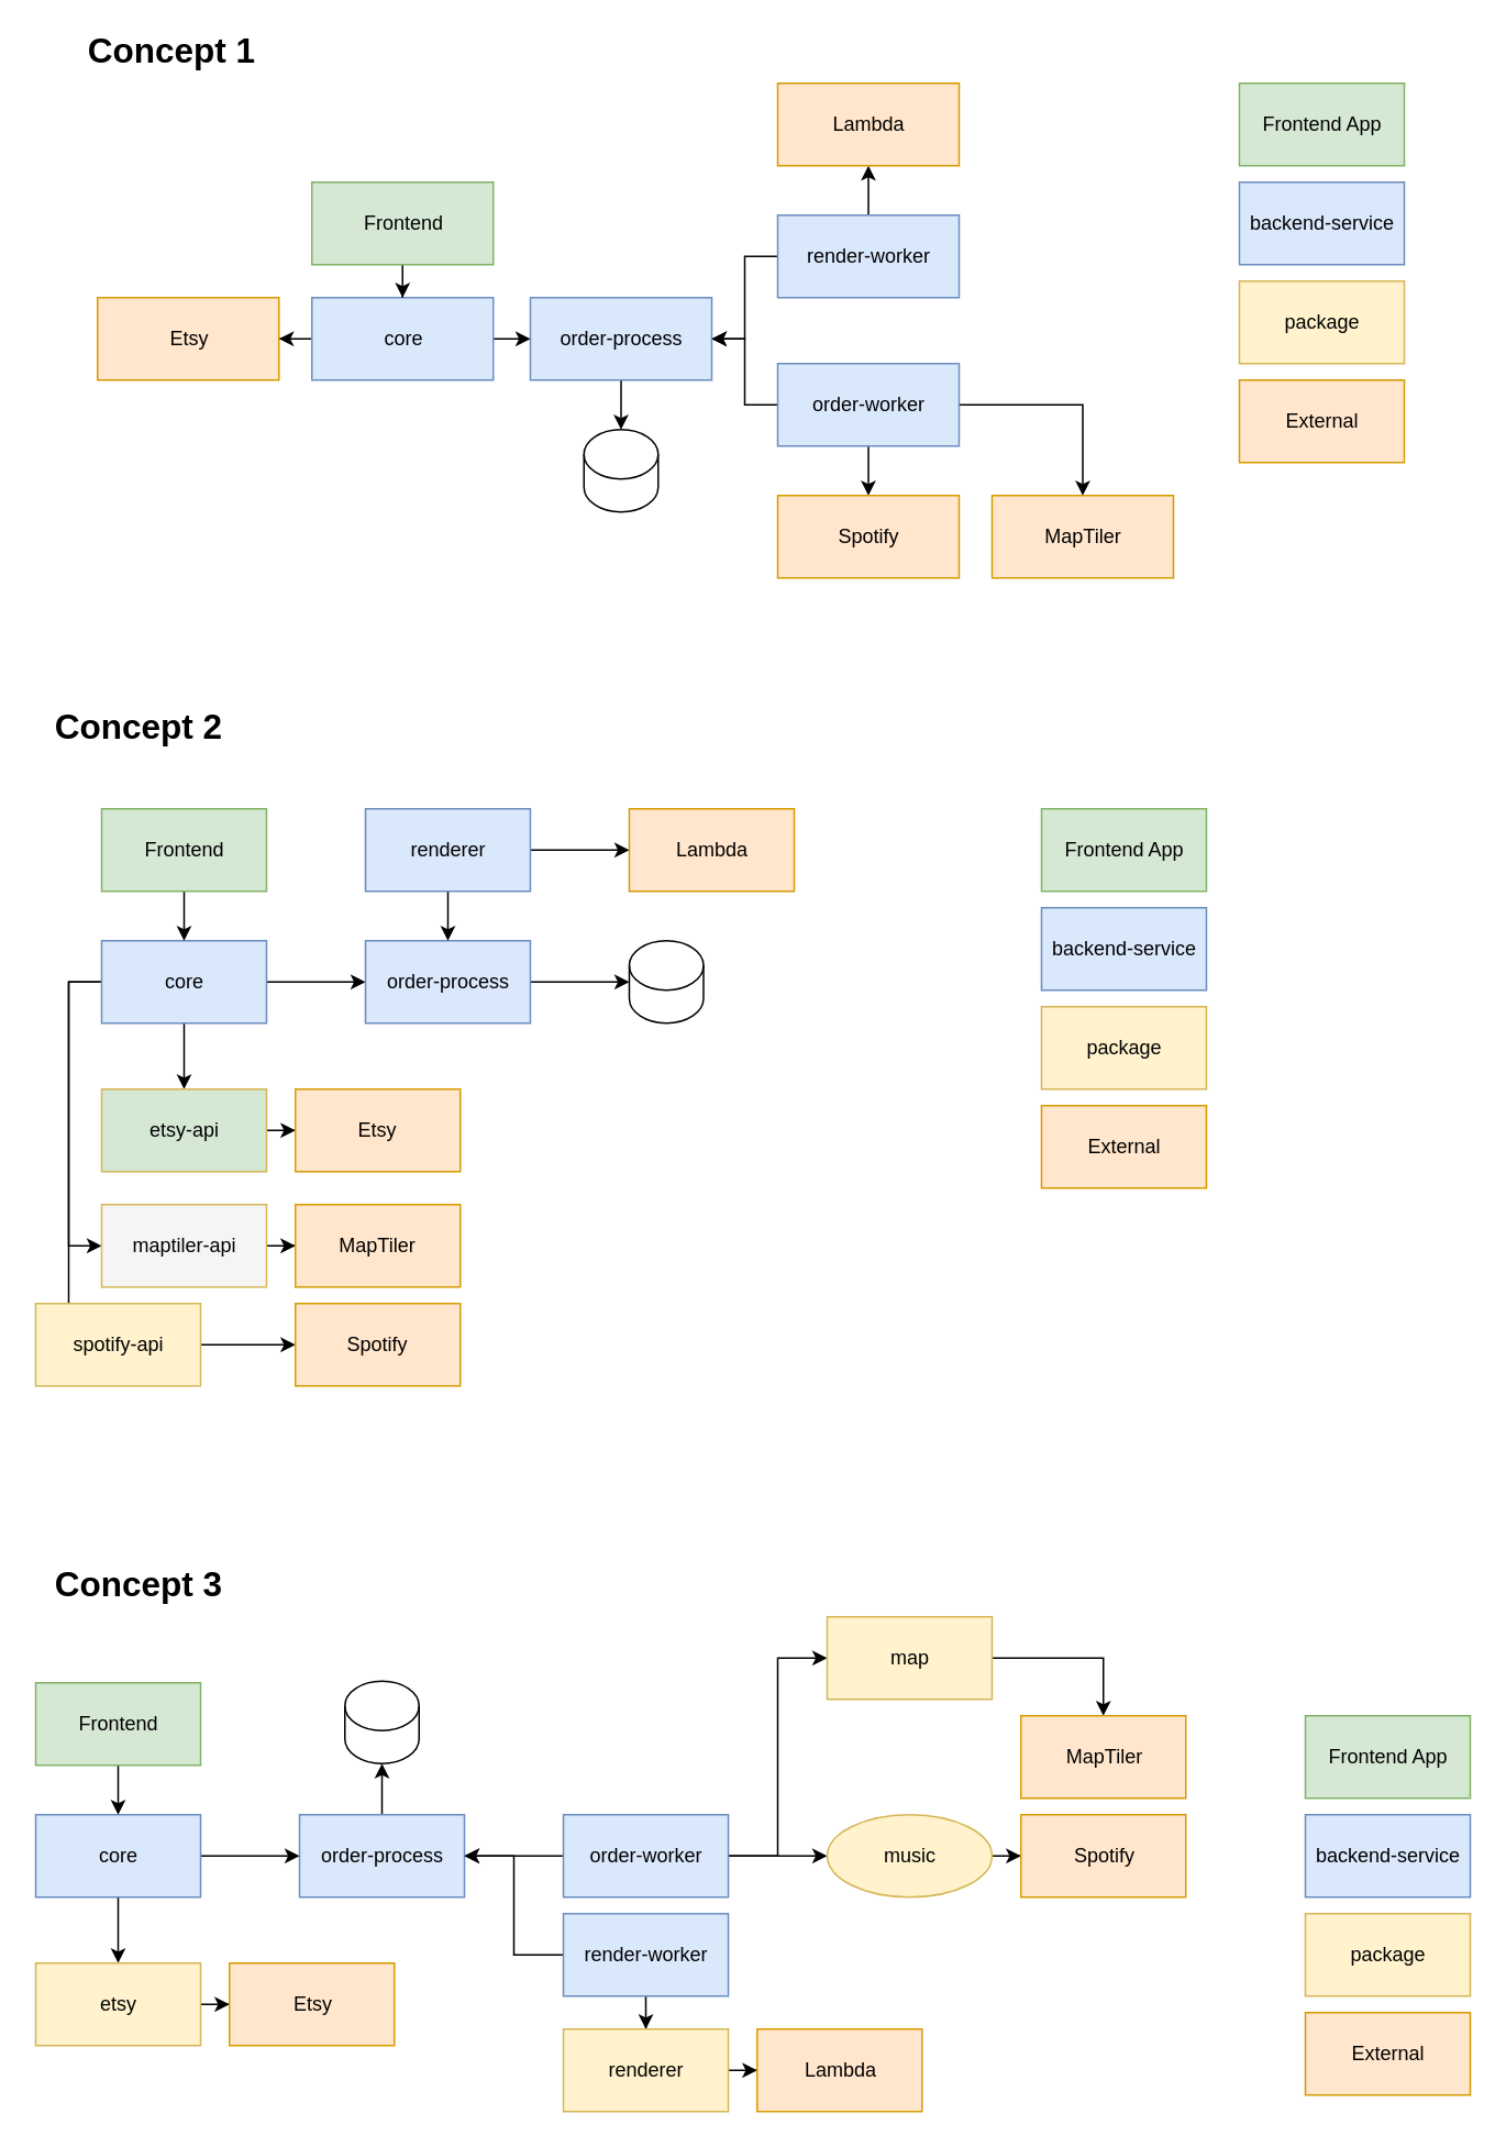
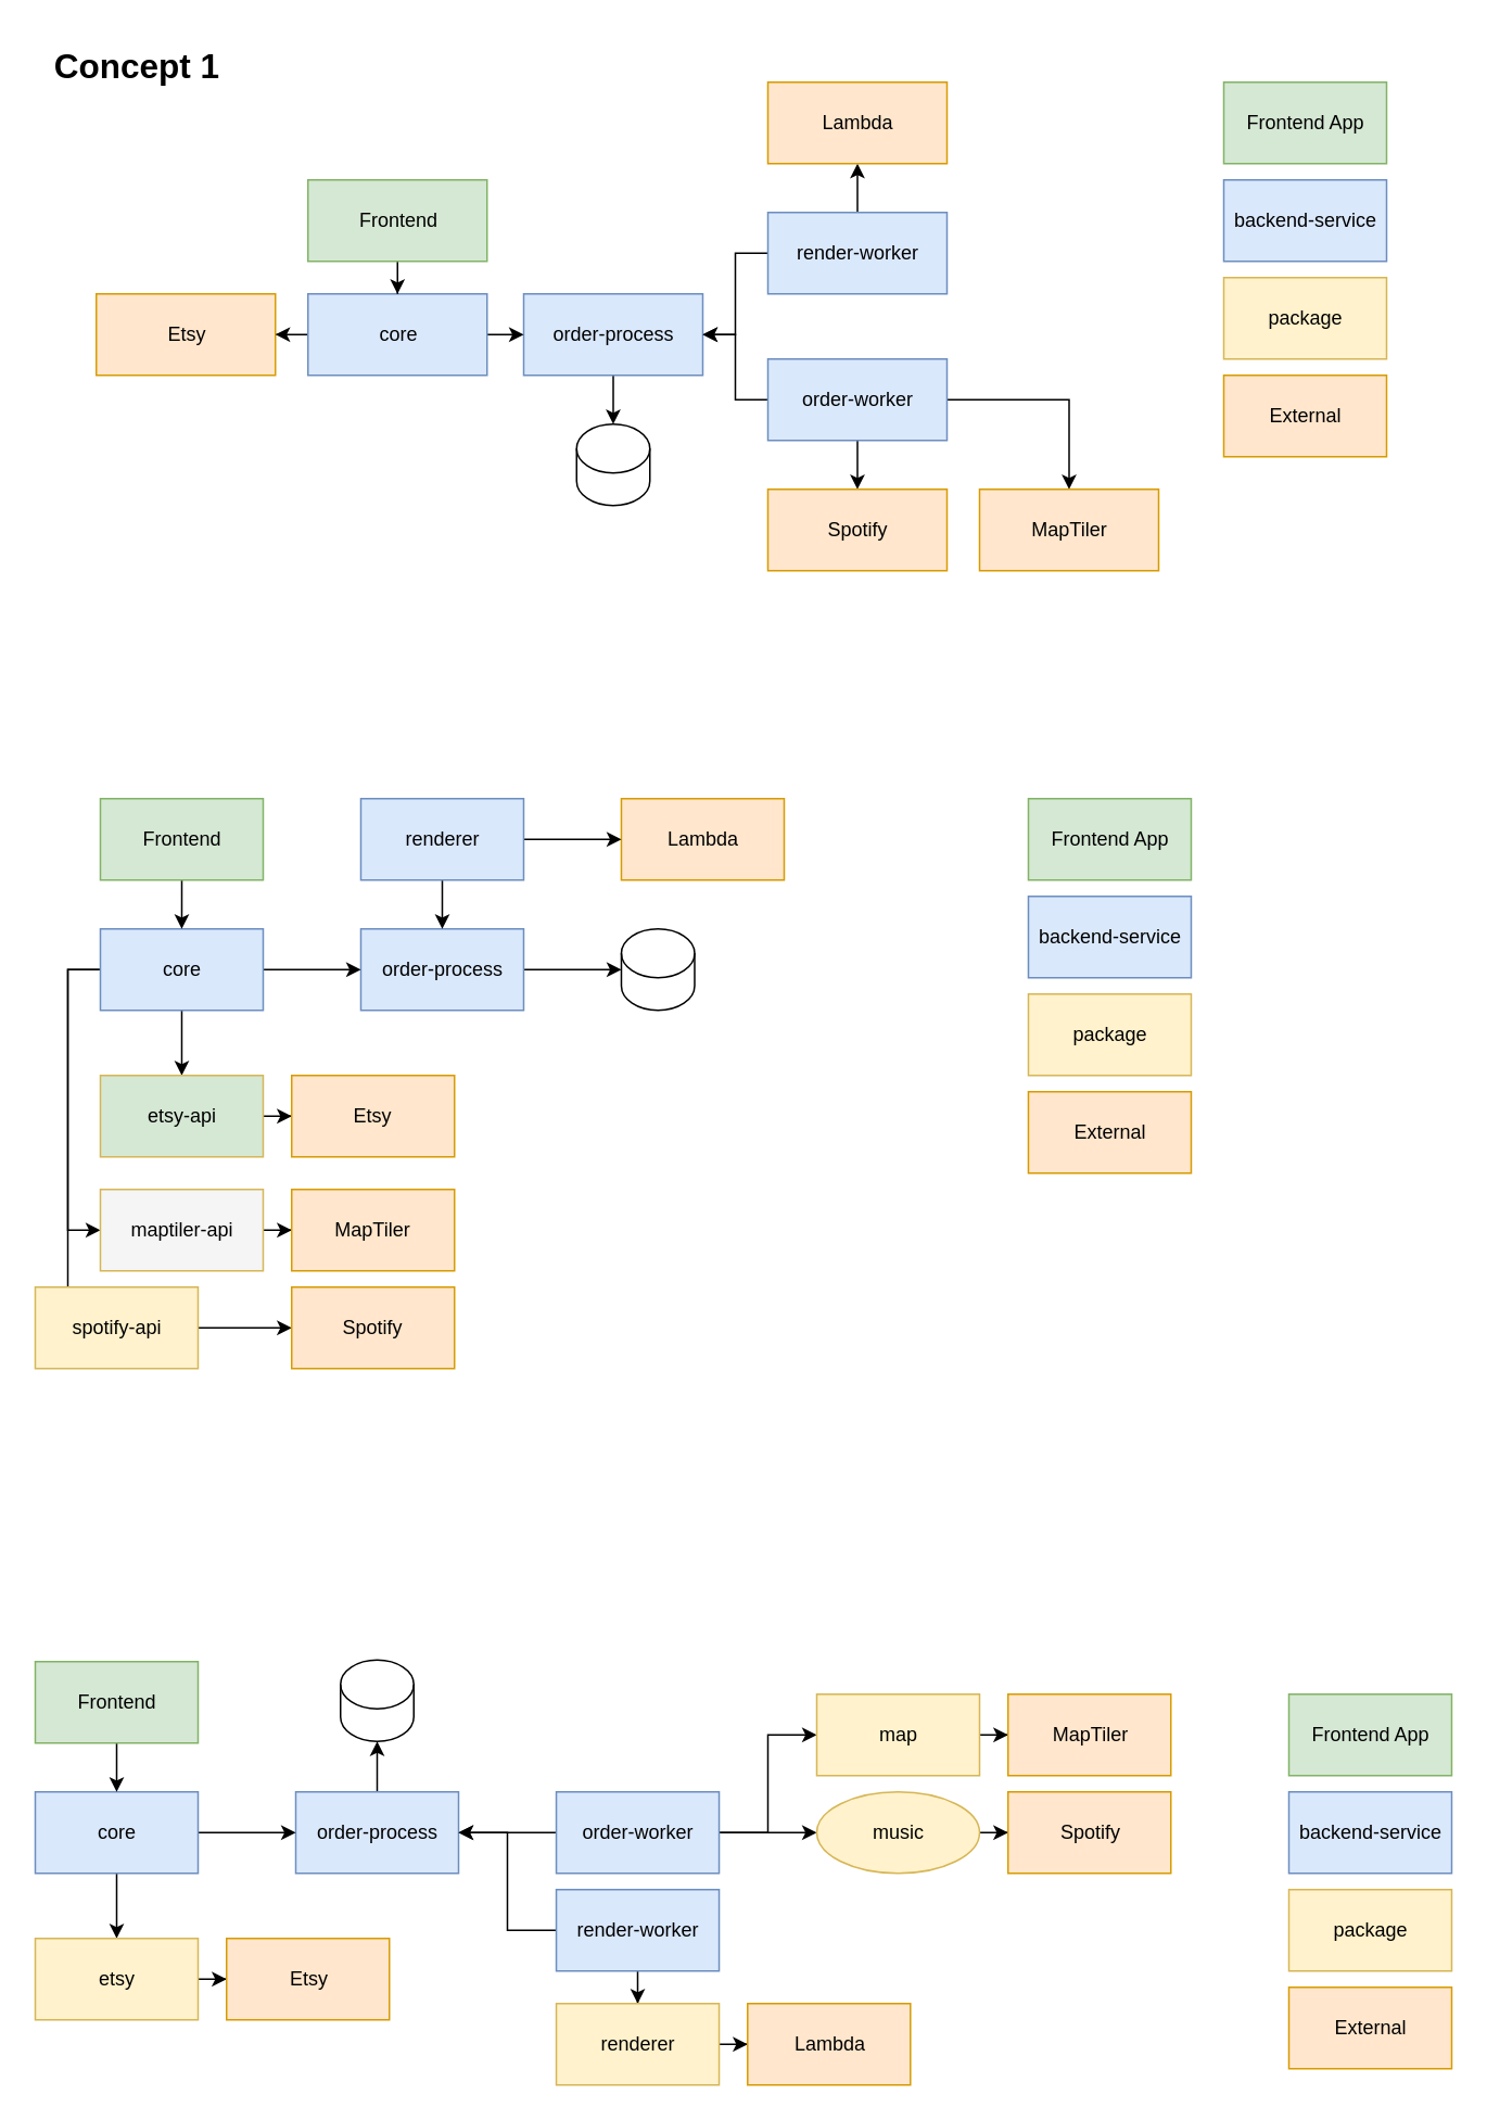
- <mxCell id="83" value="&lt;span style=&quot;font-size: 21px;&quot;&gt;&lt;b&gt;Concept 1&lt;/b&gt;&lt;/span&gt;" style="text;html=1;strokeColor=none;fillColor=none;align=left;verticalAlign=middle;whiteSpace=wrap;rounded=0;" vertex="1" parent="1"><mxGeometry x="51" y="10" width="130" height="40" as="geometry" /></mxCell>
+ <mxCell id="83" value="&lt;span style=&quot;font-size: 21px;&quot;&gt;&lt;b&gt;Concept 1&lt;/b&gt;&lt;/span&gt;" style="text;html=1;strokeColor=none;fillColor=none;align=left;verticalAlign=middle;whiteSpace=wrap;rounded=0;" vertex="1" parent="1"><mxGeometry x="31" y="20" width="130" height="40" as="geometry" /></mxCell>
- <mxCell id="84" value="&lt;b&gt;&lt;font style=&quot;font-size: 21px;&quot;&gt;Concept 2&lt;/font&gt;&lt;/b&gt;" style="text;html=1;strokeColor=none;fillColor=none;align=left;verticalAlign=middle;whiteSpace=wrap;rounded=0;" vertex="1" parent="1"><mxGeometry x="31" y="420" width="110" height="40" as="geometry" /></mxCell>
- <mxCell id="85" value="&lt;b&gt;&lt;font style=&quot;font-size: 21px;&quot;&gt;Concept 3&lt;/font&gt;&lt;/b&gt;" style="text;html=1;strokeColor=none;fillColor=none;align=left;verticalAlign=middle;whiteSpace=wrap;rounded=0;" vertex="1" parent="1"><mxGeometry x="31" y="940" width="110" height="40" as="geometry" /></mxCell>
- <mxCell id="76" value="map" style="html=1;fillColor=#fff2cc;strokeColor=#d6b656;" vertex="1" parent="1"><mxGeometry x="501" y="980" width="100" height="50" as="geometry" /></mxCell>
+ <mxCell id="76" value="map" style="html=1;fillColor=#fff2cc;strokeColor=#d6b656;" vertex="1" parent="1"><mxGeometry x="501" y="1040" width="100" height="50" as="geometry" /></mxCell>
